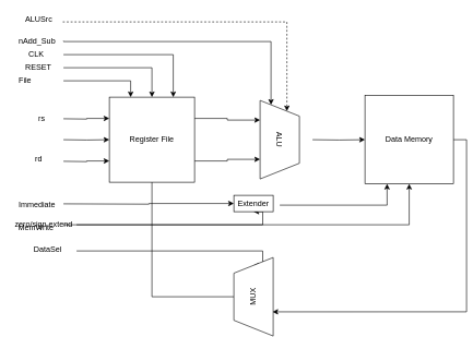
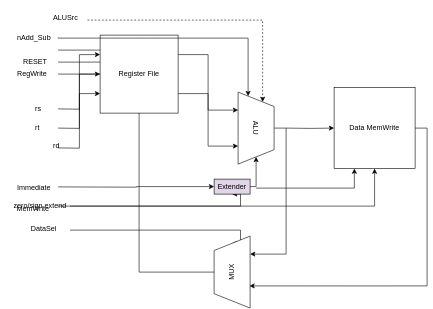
- <mxCell id="20" value="ALUSrc" style="text;html=1;resizable=0;points=[];autosize=1;align=left;verticalAlign=top;spacingTop=-4;" vertex="1" parent="1"><mxGeometry x="36" y="20" width="60" height="20" as="geometry" /></mxCell>
+ <mxCell id="20" value="ALUSrc" style="text;html=1;resizable=0;points=[];autosize=1;align=left;verticalAlign=top;spacingTop=-4;" vertex="1" parent="1"><mxGeometry x="86" y="20" width="60" height="20" as="geometry" /></mxCell>
- <mxCell id="22" value="CLK" style="text;html=1;resizable=0;points=[];autosize=1;align=left;verticalAlign=top;spacingTop=-4;" vertex="1" parent="1"><mxGeometry x="41" y="73" width="40" height="20" as="geometry" /></mxCell>
- <mxCell id="24" value="File" style="text;html=1;resizable=0;points=[];autosize=1;align=left;verticalAlign=top;spacingTop=-4;" vertex="1" parent="1"><mxGeometry x="26" y="113" width="70" height="20" as="geometry" /></mxCell>
+ <mxCell id="24" value="RegWrite" style="text;html=1;resizable=0;points=[];autosize=1;align=left;verticalAlign=top;spacingTop=-4;" vertex="1" parent="1"><mxGeometry x="26" y="113" width="70" height="20" as="geometry" /></mxCell>
+ <mxCell id="26" value="rt" style="text;html=1;resizable=0;points=[];autosize=1;align=left;verticalAlign=top;spacingTop=-4;" vertex="1" parent="1"><mxGeometry x="56" y="203" width="20" height="20" as="geometry" /></mxCell>
- <mxCell id="10" value="Register File" style="whiteSpace=wrap;html=1;aspect=fixed;" vertex="1" parent="1"><mxGeometry x="166" y="148" width="130" height="130" as="geometry" /></mxCell>
+ <mxCell id="10" value="Register File" style="whiteSpace=wrap;html=1;aspect=fixed;" vertex="1" parent="1"><mxGeometry x="166" y="58" width="130" height="130" as="geometry" /></mxCell>
- <mxCell id="32" value="Data Memory" style="whiteSpace=wrap;html=1;aspect=fixed;" vertex="1" parent="1"><mxGeometry x="556" y="145.5" width="135" height="135" as="geometry" /></mxCell>
+ <mxCell id="32" value="Data MemWrite" style="whiteSpace=wrap;html=1;aspect=fixed;" vertex="1" parent="1"><mxGeometry x="556" y="145.5" width="135" height="135" as="geometry" /></mxCell>
- <mxCell id="27" value="rd" style="text;html=1;resizable=0;points=[];autosize=1;align=left;verticalAlign=top;spacingTop=-4;" vertex="1" parent="1"><mxGeometry x="51" y="233" width="30" height="20" as="geometry" /></mxCell>
+ <mxCell id="27" value="rd" style="text;html=1;resizable=0;points=[];autosize=1;align=left;verticalAlign=top;spacingTop=-4;" vertex="1" parent="1"><mxGeometry x="86" y="233" width="30" height="20" as="geometry" /></mxCell>
- <mxCell id="18" value="Extender" style="rounded=0;whiteSpace=wrap;html=1;" vertex="1" parent="1"><mxGeometry x="356" y="298" width="60" height="25" as="geometry" /></mxCell>
+ <mxCell id="18" value="Extender" style="rounded=0;whiteSpace=wrap;html=1;fillColor=#e1d5e7;" vertex="1" parent="1"><mxGeometry x="356" y="298" width="60" height="25" as="geometry" /></mxCell>
+ <mxCell id="15" style="edgeStyle=orthogonalEdgeStyle;rounded=0;orthogonalLoop=1;jettySize=auto;html=1;exitX=1;exitY=0.5;exitDx=0;exitDy=0;entryX=1;entryY=0.5;entryDx=0;entryDy=0;" edge="1" parent="1" source="18" target="14"><mxGeometry relative="1" as="geometry"><Array as="points"><mxPoint x="426" y="311" /></Array></mxGeometry></mxCell>
+ <mxCell id="13" style="edgeStyle=orthogonalEdgeStyle;rounded=0;orthogonalLoop=1;jettySize=auto;html=1;exitX=0.5;exitY=0;exitDx=0;exitDy=0;entryX=0.75;entryY=1;entryDx=0;entryDy=0;" edge="1" parent="1" source="14" target="36"><mxGeometry relative="1" as="geometry" /></mxCell>
